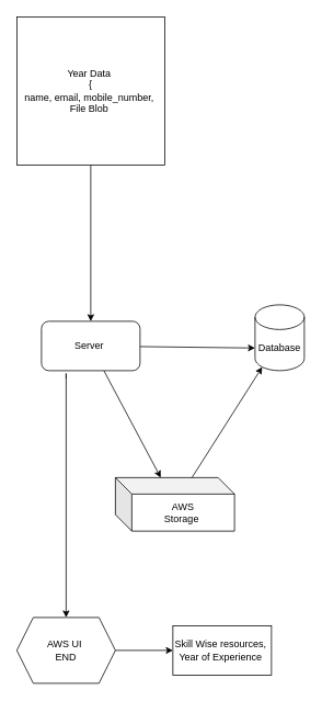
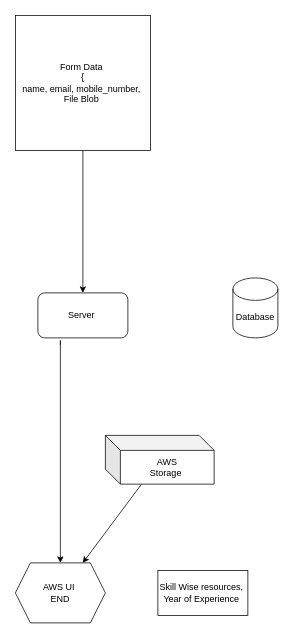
- <mxCell id="3" value="Year Data&amp;nbsp;&lt;br&gt;{&lt;br&gt;name, email, mobile_number,&amp;nbsp;&lt;br&gt;File Blob&amp;nbsp;" style="whiteSpace=wrap;html=1;aspect=fixed;" vertex="1" parent="1"><mxGeometry x="20" y="20" width="180" height="180" as="geometry" /></mxCell>
+ <mxCell id="3" value="Form Data&amp;nbsp;&lt;br&gt;{&lt;br&gt;name, email, mobile_number,&amp;nbsp;&lt;br&gt;File Blob&amp;nbsp;" style="whiteSpace=wrap;html=1;aspect=fixed;" vertex="1" parent="1"><mxGeometry x="20" y="20" width="180" height="180" as="geometry" /></mxCell>
- <mxCell id="4" value="" style="edgeStyle=none;html=1;entryX=0;entryY=0;entryDx=0;entryDy=52.5;entryPerimeter=0;" edge="1" parent="1" source="6" target="8"><mxGeometry relative="1" as="geometry"><mxPoint x="270" y="420" as="targetPoint" /></mxGeometry></mxCell>
- <mxCell id="5" style="edgeStyle=none;html=1;" edge="1" parent="1" source="6" target="10"><mxGeometry relative="1" as="geometry" /></mxCell>
- <mxCell id="9" style="edgeStyle=none;html=1;entryX=0.145;entryY=1;entryDx=0;entryDy=-4.35;entryPerimeter=0;" edge="1" parent="1" source="10" target="8"><mxGeometry relative="1" as="geometry" /></mxCell>
+ <mxCell id="9" style="edgeStyle=none;html=1;" edge="1" parent="1" source="10" target="12"><mxGeometry relative="1" as="geometry" /></mxCell>
- <mxCell id="11" value="" style="edgeStyle=none;html=1;" edge="1" parent="1" source="12" target="13"><mxGeometry relative="1" as="geometry" /></mxCell>
